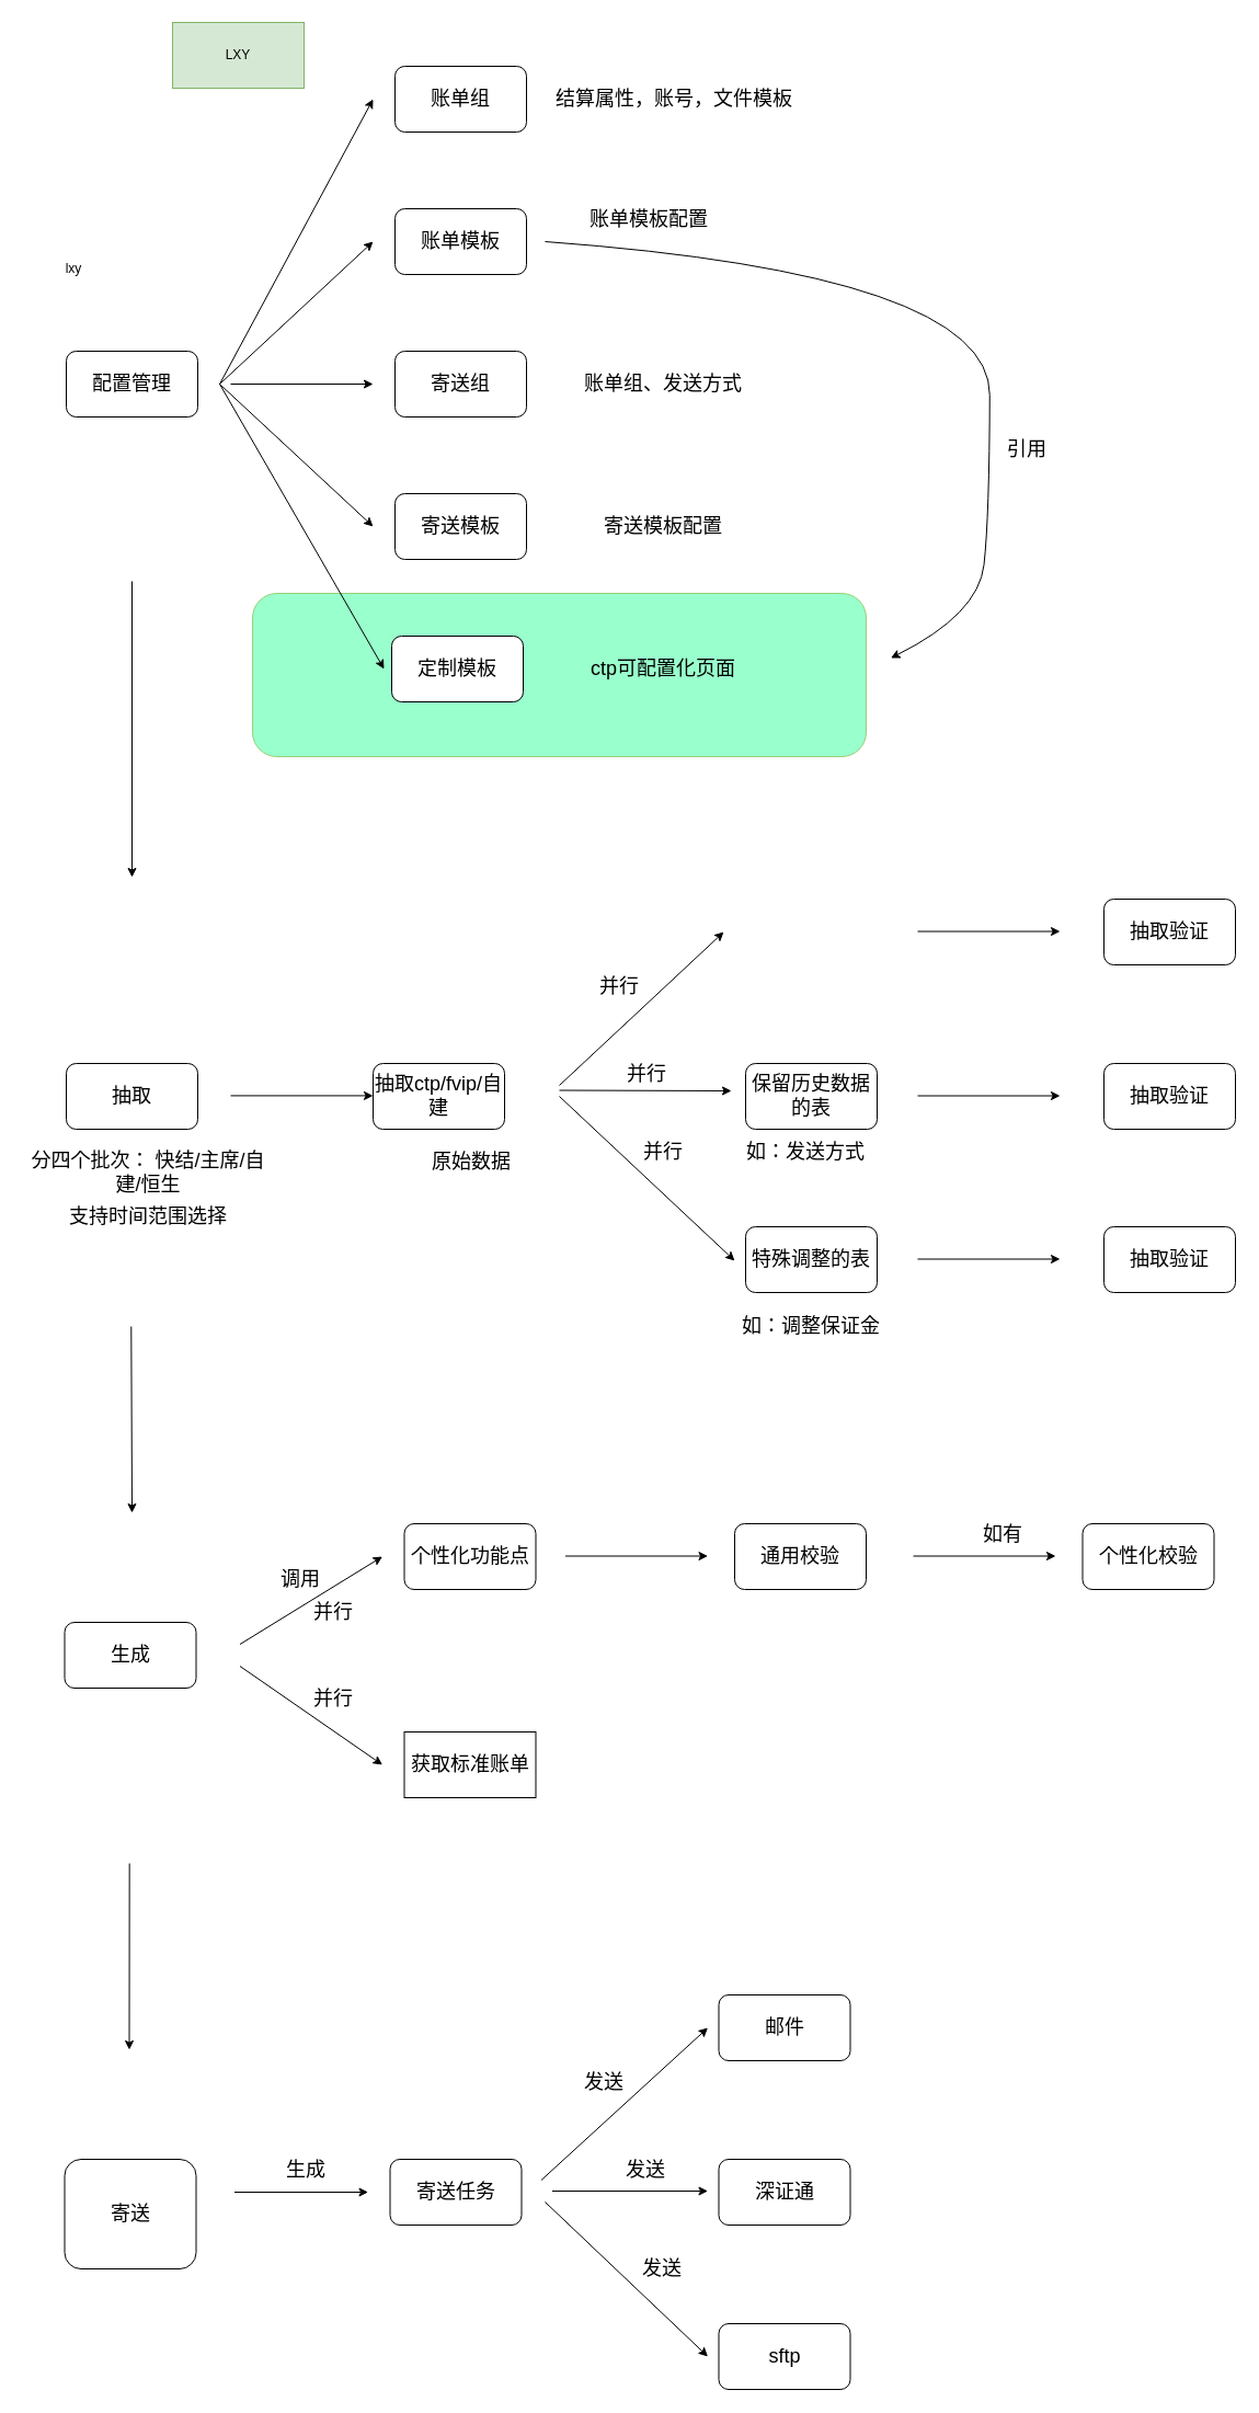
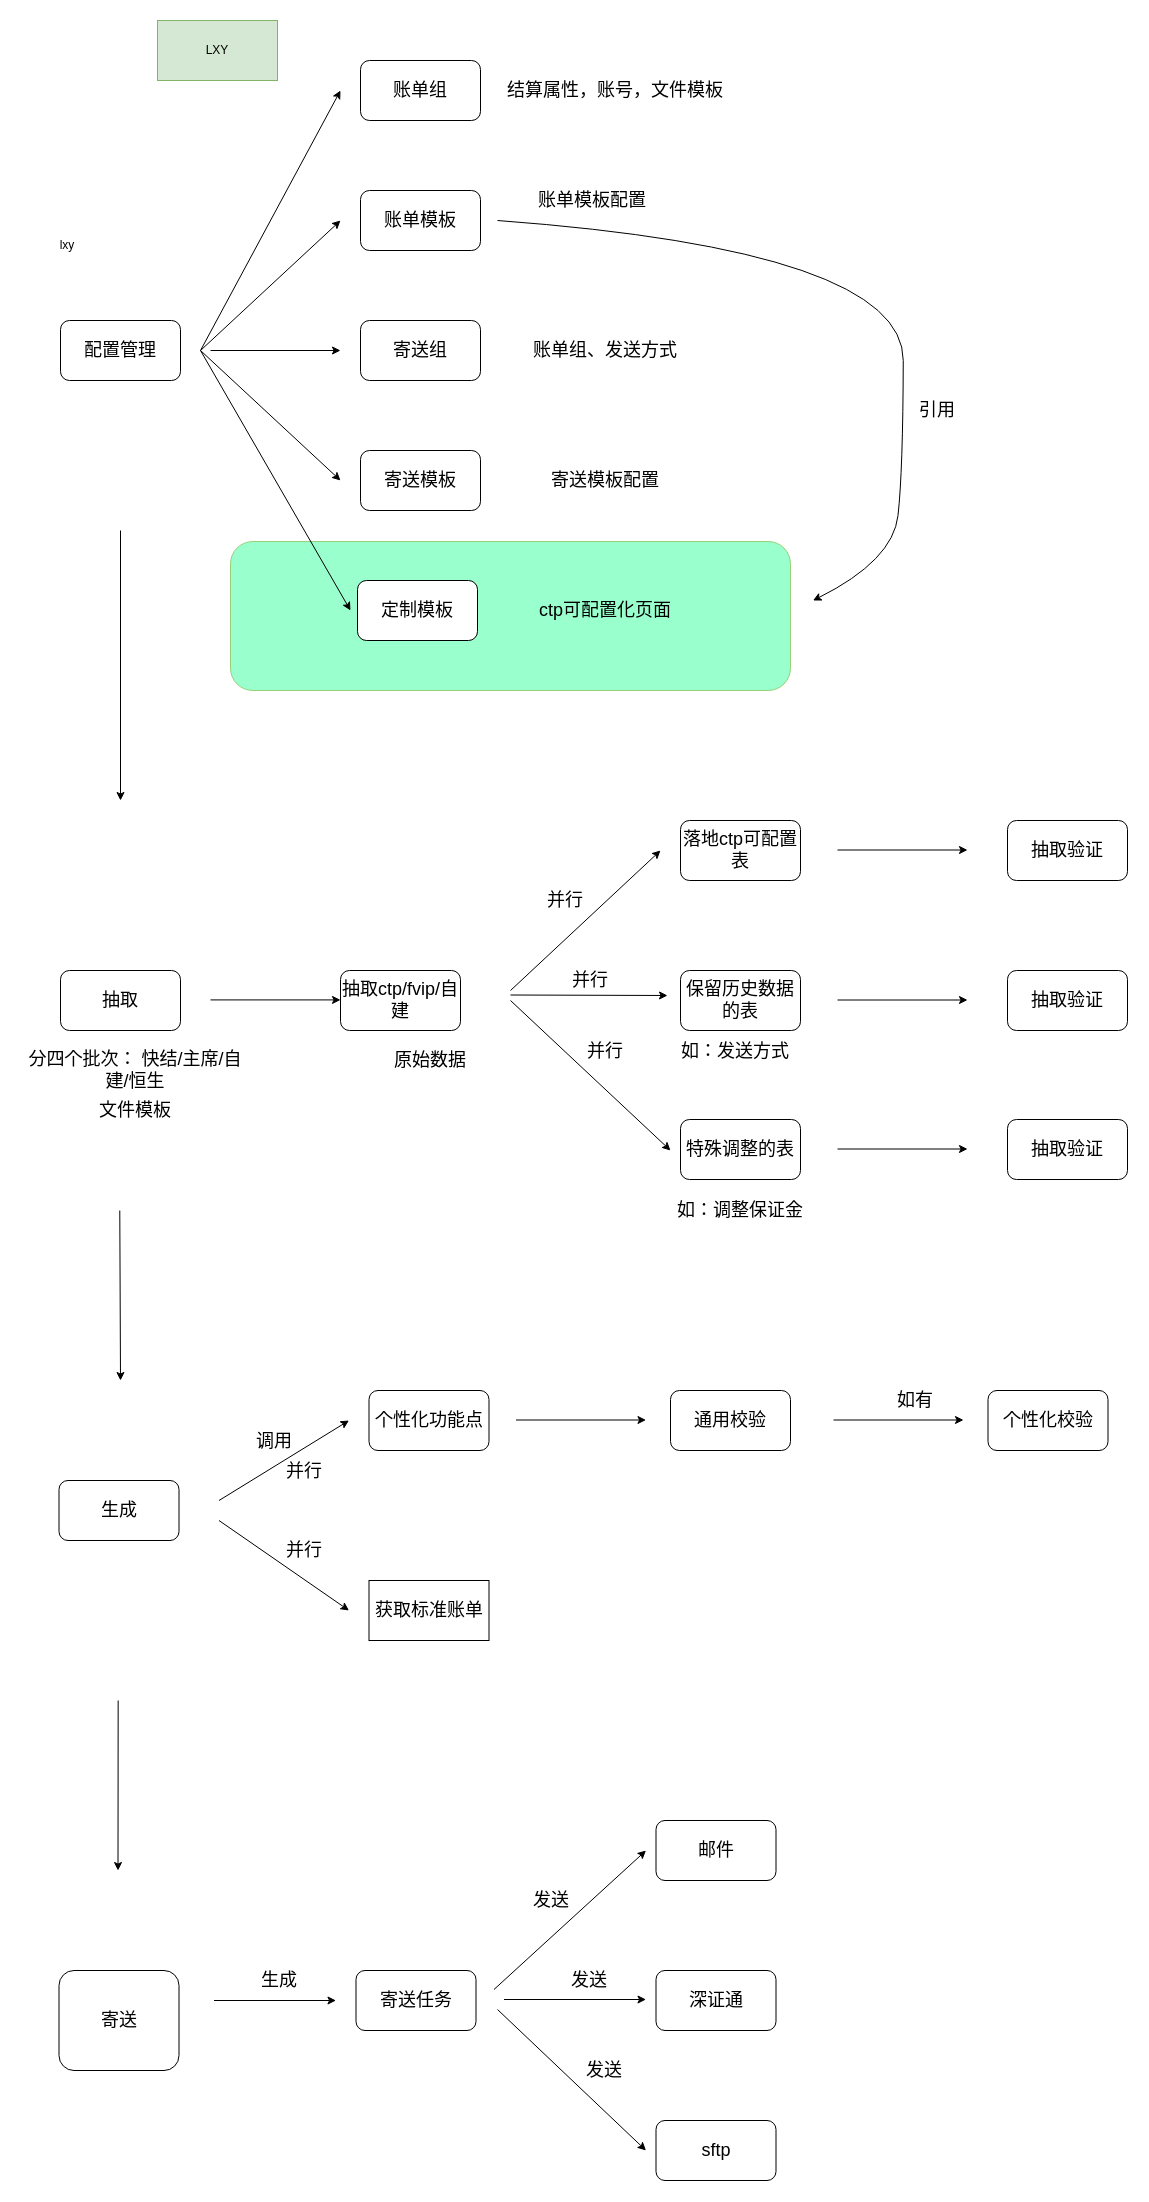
+ <mxCell id="11" value="&lt;span style=&quot;font-size: 18px;&quot;&gt;落地ctp可配置表&lt;/span&gt;" style="rounded=1;whiteSpace=wrap;html=1;" vertex="1" parent="1"><mxGeometry x="680" y="820" width="120" height="60" as="geometry" /></mxCell>
- <mxCell id="34" value="&lt;font style=&quot;font-size: 18px;&quot;&gt;支持时间范围选择&lt;/font&gt;" style="text;html=1;strokeColor=none;fillColor=none;align=center;verticalAlign=middle;whiteSpace=wrap;rounded=0;" vertex="1" parent="1"><mxGeometry x="20" y="1100" width="230" height="19" as="geometry" /></mxCell>
+ <mxCell id="34" value="&lt;font style=&quot;font-size: 18px;&quot;&gt;文件模板&lt;/font&gt;" style="text;html=1;strokeColor=none;fillColor=none;align=center;verticalAlign=middle;whiteSpace=wrap;rounded=0;" vertex="1" parent="1"><mxGeometry x="20" y="1100" width="230" height="19" as="geometry" /></mxCell>
